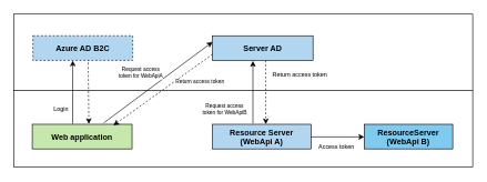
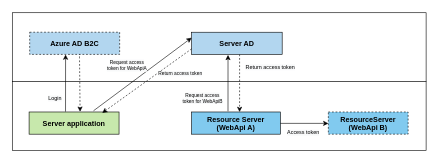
- <mxCell id="7" value="Web application" style="fontStyle=1;fillColor=#C7E8AC;" parent="1" vertex="1"><mxGeometry x="48" y="186" width="150" height="37" as="geometry" /></mxCell>
+ <mxCell id="7" value="Server application" style="fontStyle=1;fillColor=#C7E8AC;" parent="1" vertex="1"><mxGeometry x="48" y="186" width="150" height="37" as="geometry" /></mxCell>
- <mxCell id="12" value="Resource Server&#10;(WebApi A)" style="fontStyle=1;fillColor=#b2d6ef;" parent="1" vertex="1"><mxGeometry x="319" y="186" width="148" height="37" as="geometry" /></mxCell>
+ <mxCell id="12" value="Resource Server&#10;(WebApi A)" style="fontStyle=1;fillColor=#81CAEF;" parent="1" vertex="1"><mxGeometry x="319" y="186" width="148" height="37" as="geometry" /></mxCell>
- <mxCell id="13" value="ResourceServer&#10;(WebApi B)" style="fontStyle=1;fillColor=#81CAEF;" parent="1" vertex="1"><mxGeometry x="547" y="186" width="133" height="37" as="geometry" /></mxCell>
+ <mxCell id="13" value="ResourceServer&#10;(WebApi B)" style="fontStyle=1;fillColor=#81CAEF;dashed=1;" parent="1" vertex="1"><mxGeometry x="547" y="186" width="133" height="37" as="geometry" /></mxCell>
